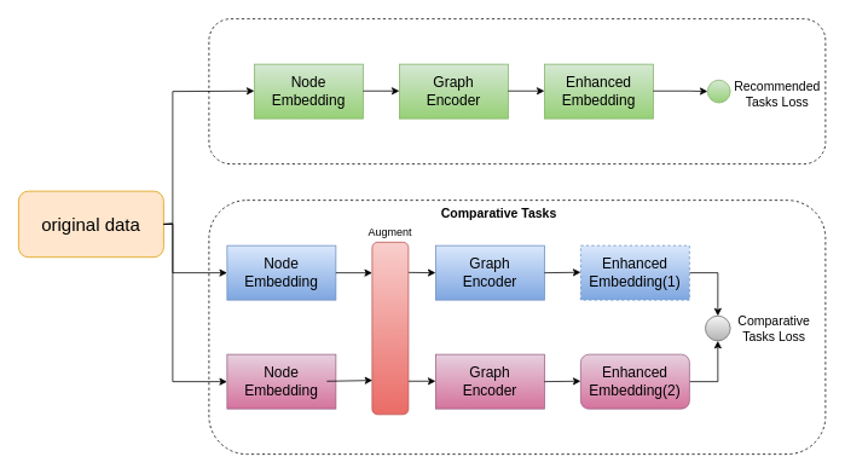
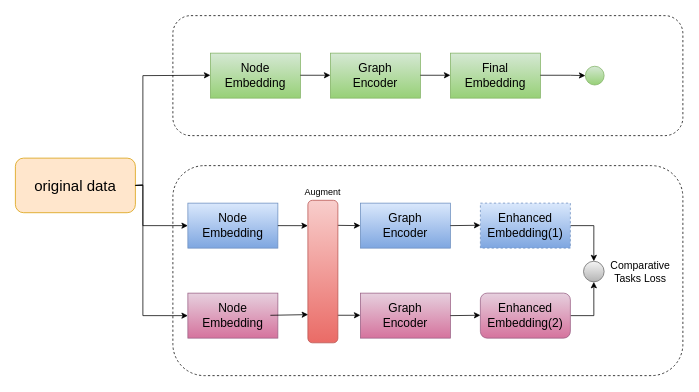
- <mxCell id="18" value="&lt;span style=&quot;font-size: 16px;&quot;&gt;Enhanced Embedding&lt;/span&gt;" style="rounded=0;whiteSpace=wrap;html=1;fillColor=#d5e8d4;gradientColor=#97d077;strokeColor=#82b366;" parent="1" vertex="1"><mxGeometry x="600" y="70" width="120" height="60" as="geometry" /></mxCell>
+ <mxCell id="18" value="&lt;span style=&quot;font-size: 16px;&quot;&gt;Final Embedding&lt;/span&gt;" style="rounded=0;whiteSpace=wrap;html=1;fillColor=#d5e8d4;gradientColor=#97d077;strokeColor=#82b366;" parent="1" vertex="1"><mxGeometry x="600" y="70" width="120" height="60" as="geometry" /></mxCell>
- <mxCell id="21" value="&lt;font style=&quot;font-size: 14px;&quot;&gt;Recommended Tasks Loss&lt;/font&gt;" style="text;html=1;align=center;verticalAlign=middle;whiteSpace=wrap;rounded=0;" parent="1" vertex="1"><mxGeometry x="807" y="87.5" width="100" height="30" as="geometry" /></mxCell>
- <mxCell id="30" value="&lt;span style=&quot;font-size: 14px;&quot;&gt;Comparative Tasks&lt;/span&gt;" style="text;html=1;align=center;verticalAlign=middle;whiteSpace=wrap;rounded=0;fontStyle=1;fontSize=14;" parent="1" vertex="1"><mxGeometry x="470" y="220" width="160" height="30" as="geometry" /></mxCell>
